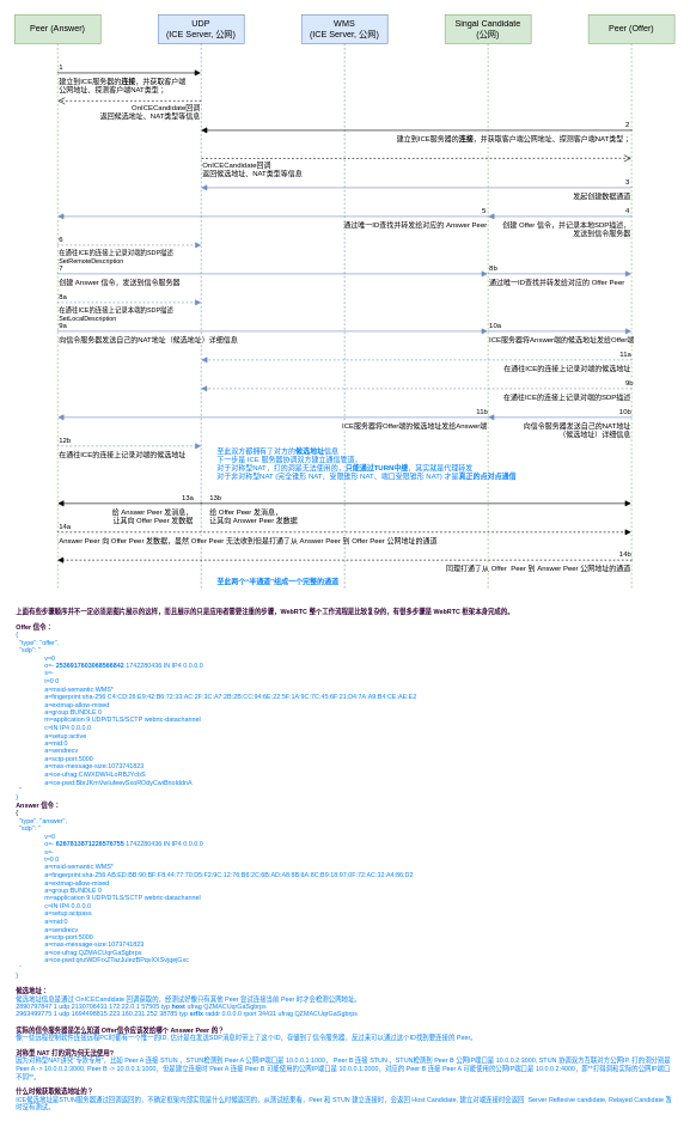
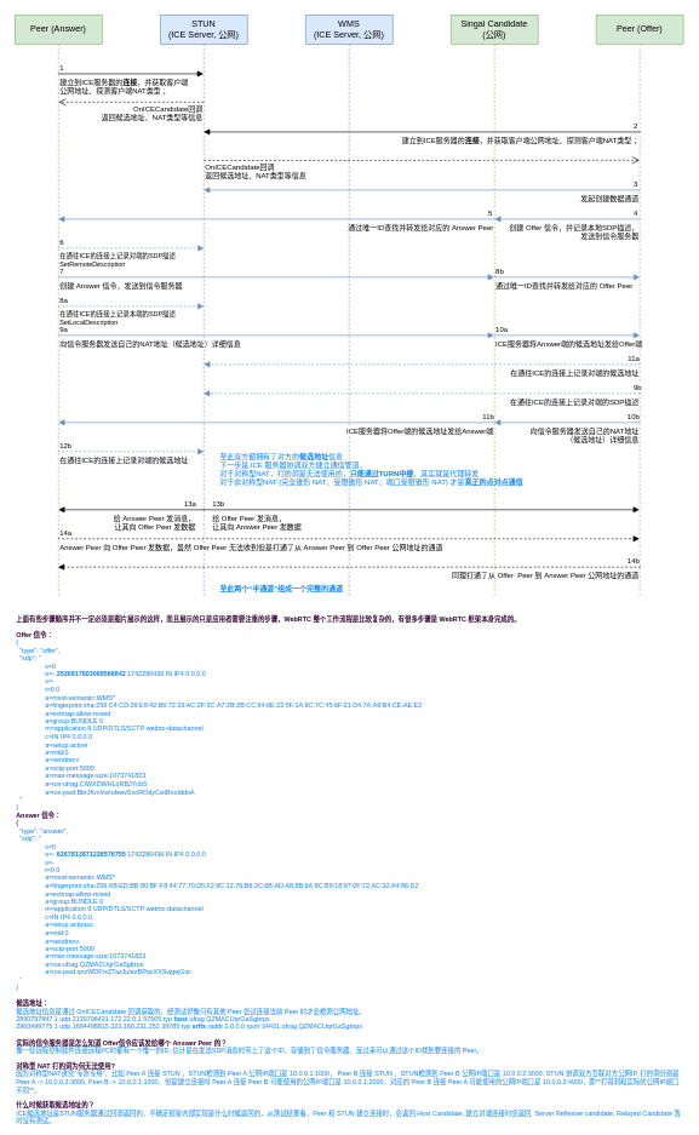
- <mxCell id="3" value="UDP&lt;br&gt;(ICE Server, 公网)" style="shape=umlLifeline;perimeter=lifelinePerimeter;whiteSpace=wrap;html=1;container=1;dropTarget=0;collapsible=0;recursiveResize=0;outlineConnect=0;portConstraint=eastwest;newEdgeStyle={&quot;edgeStyle&quot;:&quot;elbowEdgeStyle&quot;,&quot;elbow&quot;:&quot;vertical&quot;,&quot;curved&quot;:0,&quot;rounded&quot;:0};fillColor=#dae8fc;strokeColor=#6c8ebf;" parent="1" vertex="1"><mxGeometry x="220" y="20" width="120" height="800" as="geometry" /></mxCell>
+ <mxCell id="3" value="STUN&lt;br&gt;(ICE Server, 公网)" style="shape=umlLifeline;perimeter=lifelinePerimeter;whiteSpace=wrap;html=1;container=1;dropTarget=0;collapsible=0;recursiveResize=0;outlineConnect=0;portConstraint=eastwest;newEdgeStyle={&quot;edgeStyle&quot;:&quot;elbowEdgeStyle&quot;,&quot;elbow&quot;:&quot;vertical&quot;,&quot;curved&quot;:0,&quot;rounded&quot;:0};fillColor=#dae8fc;strokeColor=#6c8ebf;" parent="1" vertex="1"><mxGeometry x="220" y="20" width="120" height="800" as="geometry" /></mxCell>
